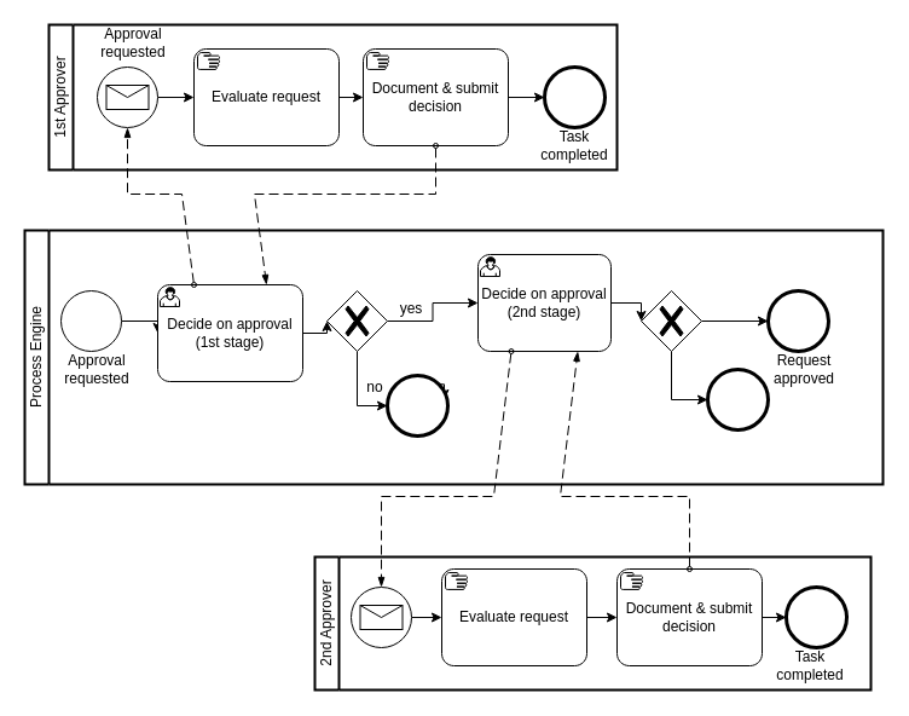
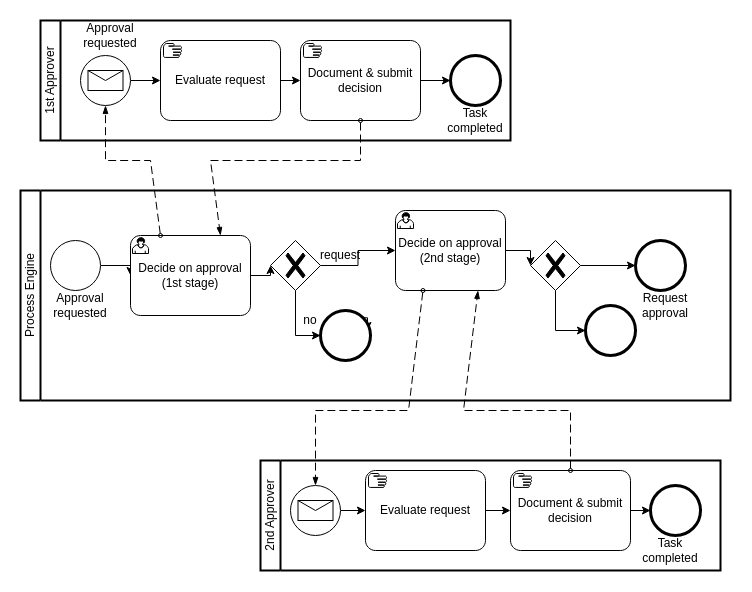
- <mxCell id="23" value="yes" style="text;html=1;strokeColor=none;fillColor=none;align=center;verticalAlign=middle;whiteSpace=wrap;rounded=0;" vertex="1" parent="12"><mxGeometry x="280" y="50" width="80" height="30" as="geometry" /></mxCell>
+ <mxCell id="23" value="request" style="text;html=1;strokeColor=none;fillColor=none;align=center;verticalAlign=middle;whiteSpace=wrap;rounded=0;" vertex="1" parent="12"><mxGeometry x="280" y="50" width="80" height="30" as="geometry" /></mxCell>
- <mxCell id="31" value="Request approved" style="text;html=1;strokeColor=none;fillColor=none;align=center;verticalAlign=middle;whiteSpace=wrap;rounded=0;" vertex="1" parent="12"><mxGeometry x="610" y="100" width="70" height="30" as="geometry" /></mxCell>
+ <mxCell id="31" value="Request approval" style="text;html=1;strokeColor=none;fillColor=none;align=center;verticalAlign=middle;whiteSpace=wrap;rounded=0;" vertex="1" parent="12"><mxGeometry x="610" y="100" width="70" height="30" as="geometry" /></mxCell>
